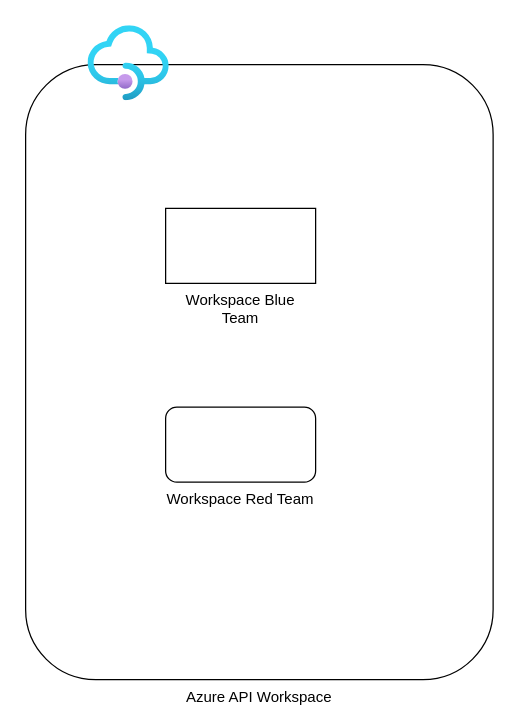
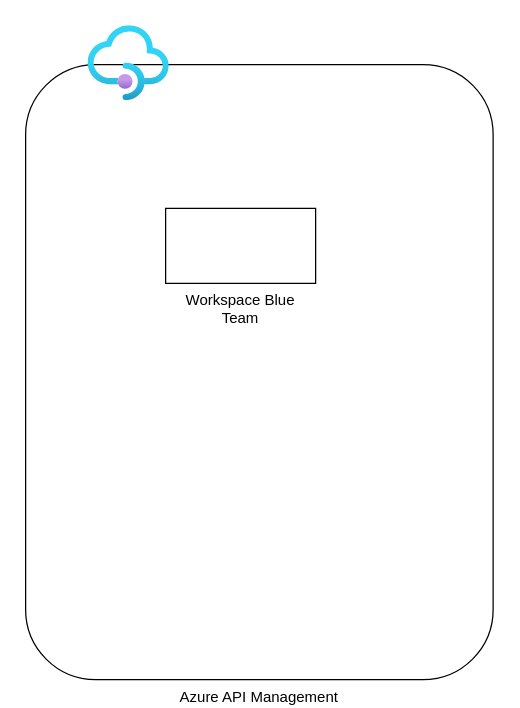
- <mxCell id="4" value="Workspace Red Team" style="rounded=1;whiteSpace=wrap;html=1;strokeColor=#000000;fillColor=none;fontColor=#000000;labelPosition=center;verticalLabelPosition=bottom;align=center;verticalAlign=top;" vertex="1" parent="1"><mxGeometry x="132" y="325" width="120" height="60" as="geometry" /></mxCell>
- <mxCell id="2" value="Azure API Workspace" style="rounded=1;whiteSpace=wrap;html=1;fillColor=none;strokeColor=#000000;fontColor=#000000;labelPosition=center;verticalLabelPosition=bottom;align=center;verticalAlign=top;" vertex="1" parent="1"><mxGeometry x="20" y="51" width="374" height="492" as="geometry" /></mxCell>
+ <mxCell id="2" value="Azure API Management" style="rounded=1;whiteSpace=wrap;html=1;fillColor=none;strokeColor=#000000;fontColor=#000000;labelPosition=center;verticalLabelPosition=bottom;align=center;verticalAlign=top;" vertex="1" parent="1"><mxGeometry x="20" y="51" width="374" height="492" as="geometry" /></mxCell>
